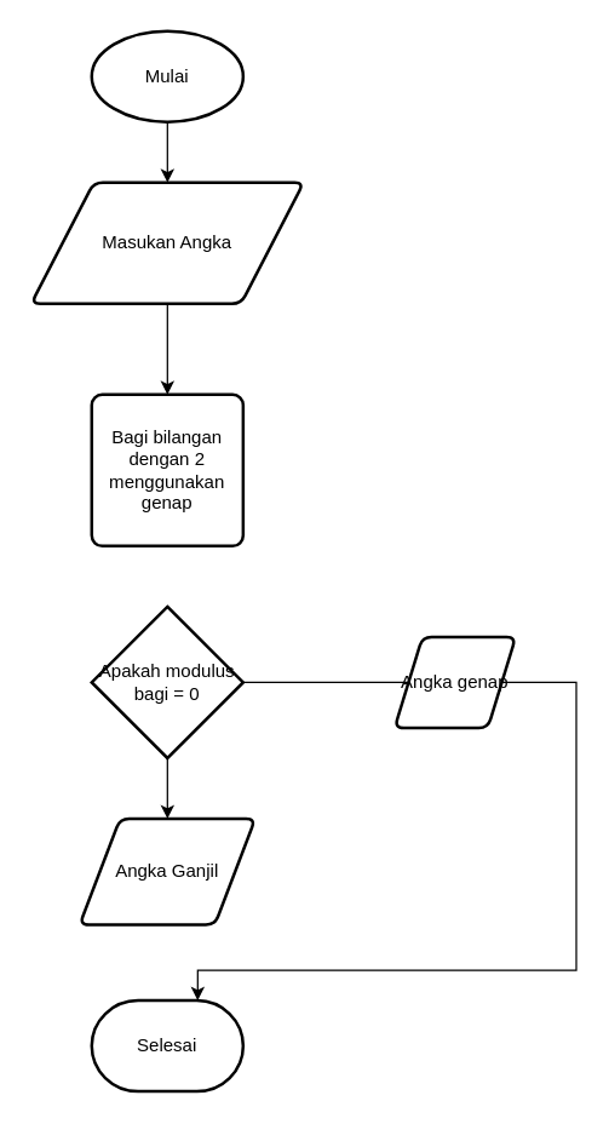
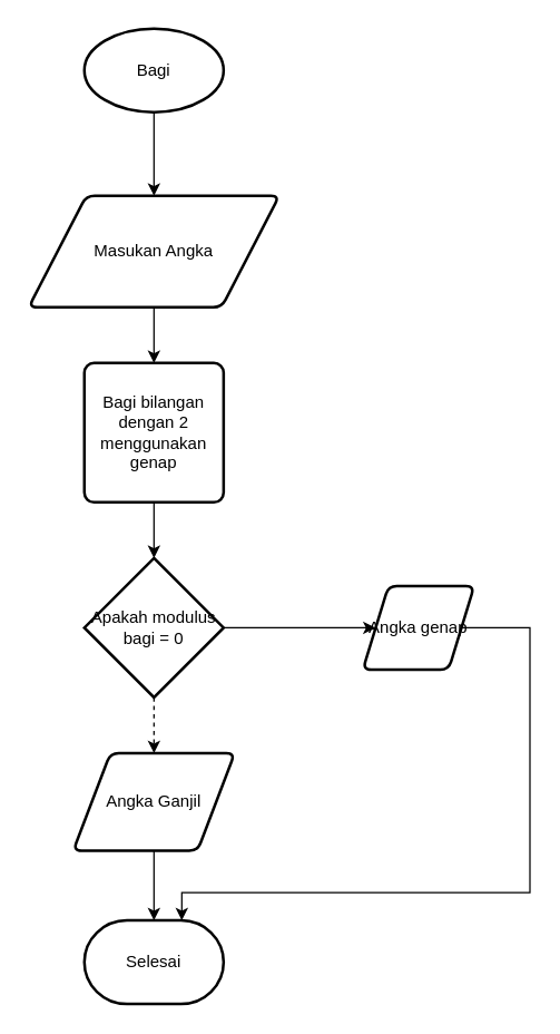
- <mxCell id="3" value="Mulai" style="strokeWidth=2;html=1;shape=mxgraph.flowchart.start_1;whiteSpace=wrap;fillColor=default;gradientColor=none;" vertex="1" parent="1"><mxGeometry x="60" y="20" width="100" height="60" as="geometry" /></mxCell>
+ <mxCell id="3" value="Bagi" style="strokeWidth=2;html=1;shape=mxgraph.flowchart.start_1;whiteSpace=wrap;fillColor=default;gradientColor=none;" vertex="1" parent="1"><mxGeometry x="60" y="20" width="100" height="60" as="geometry" /></mxCell>
- <mxCell id="6" value="Masukan Angka" style="shape=parallelogram;html=1;strokeWidth=2;perimeter=parallelogramPerimeter;whiteSpace=wrap;rounded=1;arcSize=12;size=0.23;fillColor=default;gradientColor=none;" vertex="1" parent="1"><mxGeometry x="20" y="120" width="180" height="80" as="geometry" /></mxCell>
+ <mxCell id="6" value="Masukan Angka" style="shape=parallelogram;html=1;strokeWidth=2;perimeter=parallelogramPerimeter;whiteSpace=wrap;rounded=1;arcSize=12;size=0.23;fillColor=default;gradientColor=none;" vertex="1" parent="1"><mxGeometry x="20" y="140" width="180" height="80" as="geometry" /></mxCell>
+ <mxCell id="7" style="edgeStyle=orthogonalEdgeStyle;rounded=0;orthogonalLoop=1;jettySize=auto;html=1;exitX=0.5;exitY=1;exitDx=0;exitDy=0;entryX=0.5;entryY=0;entryDx=0;entryDy=0;entryPerimeter=0;" edge="1" parent="1" source="8" target="11"><mxGeometry relative="1" as="geometry" /></mxCell>
- <mxCell id="9" style="edgeStyle=orthogonalEdgeStyle;rounded=0;orthogonalLoop=1;jettySize=auto;html=1;entryX=0;entryY=0.5;entryDx=0;entryDy=0;endArrow=none;" edge="1" parent="1" source="11" target="13"><mxGeometry relative="1" as="geometry" /></mxCell>
+ <mxCell id="9" style="edgeStyle=orthogonalEdgeStyle;rounded=0;orthogonalLoop=1;jettySize=auto;html=1;entryX=0;entryY=0.5;entryDx=0;entryDy=0;" edge="1" parent="1" source="11" target="13"><mxGeometry relative="1" as="geometry" /></mxCell>
- <mxCell id="10" style="edgeStyle=orthogonalEdgeStyle;rounded=0;orthogonalLoop=1;jettySize=auto;html=1;entryX=0.5;entryY=0;entryDx=0;entryDy=0;" edge="1" parent="1" source="11" target="15"><mxGeometry relative="1" as="geometry" /></mxCell>
+ <mxCell id="10" style="edgeStyle=orthogonalEdgeStyle;rounded=0;orthogonalLoop=1;jettySize=auto;html=1;entryX=0.5;entryY=0;entryDx=0;entryDy=0;dashed=1;" edge="1" parent="1" source="11" target="15"><mxGeometry relative="1" as="geometry" /></mxCell>
+ <mxCell id="14" style="edgeStyle=orthogonalEdgeStyle;rounded=0;orthogonalLoop=1;jettySize=auto;html=1;entryX=0.5;entryY=0;entryDx=0;entryDy=0;entryPerimeter=0;" edge="1" parent="1" source="15" target="4"><mxGeometry relative="1" as="geometry" /></mxCell>
